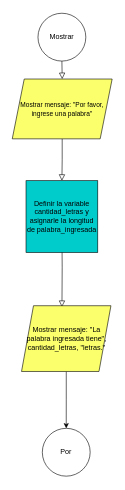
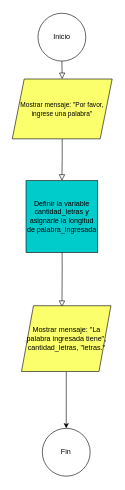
- <mxCell id="5" value="Mostrar" style="ellipse;whiteSpace=wrap;html=1;aspect=fixed;" vertex="1" parent="1"><mxGeometry x="63" y="20" width="80" height="80" as="geometry" /></mxCell>
+ <mxCell id="5" value="Inicio" style="ellipse;whiteSpace=wrap;html=1;aspect=fixed;" vertex="1" parent="1"><mxGeometry x="63" y="20" width="80" height="80" as="geometry" /></mxCell>
- <mxCell id="9" value="Por" style="ellipse;whiteSpace=wrap;html=1;" vertex="1" parent="1"><mxGeometry x="70.25" y="714" width="80" height="80" as="geometry" /></mxCell>
+ <mxCell id="9" value="Fin" style="ellipse;whiteSpace=wrap;html=1;" vertex="1" parent="1"><mxGeometry x="70.25" y="714" width="80" height="80" as="geometry" /></mxCell>
